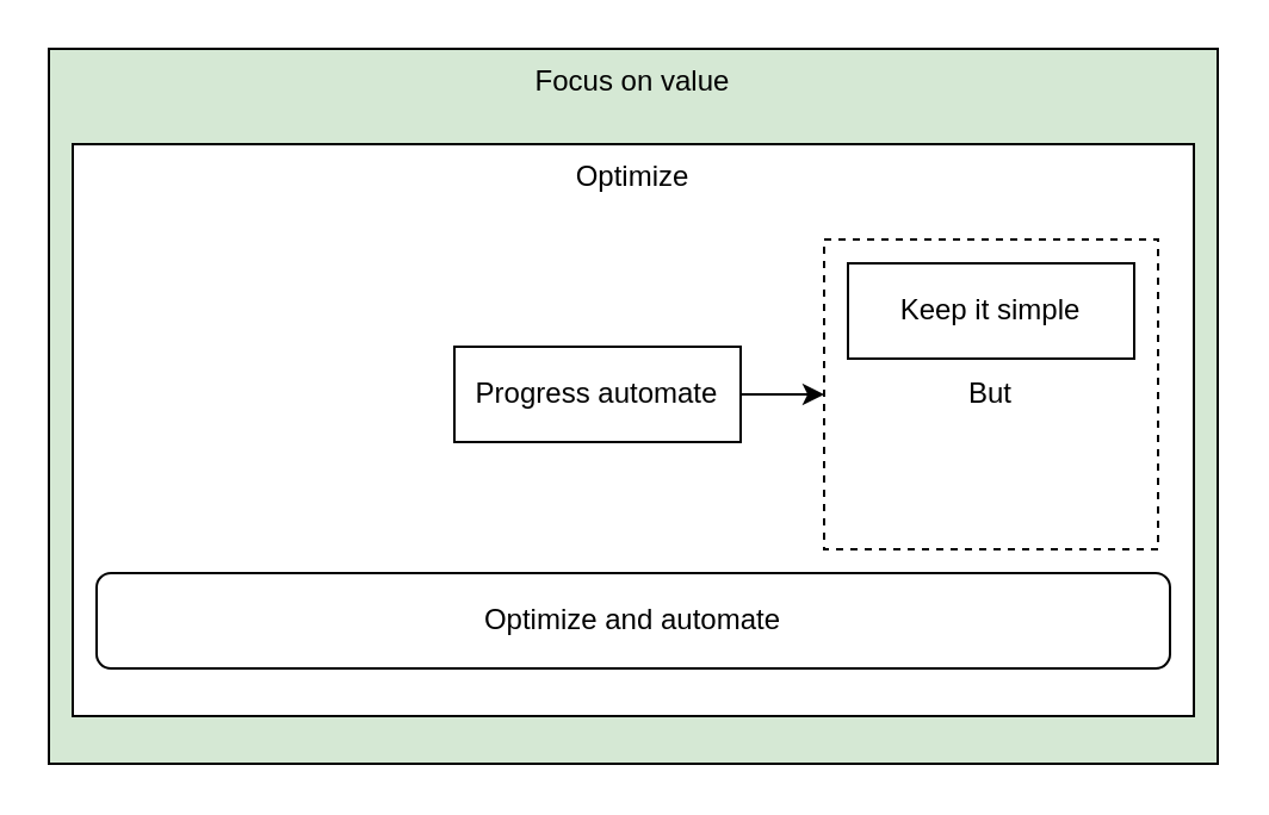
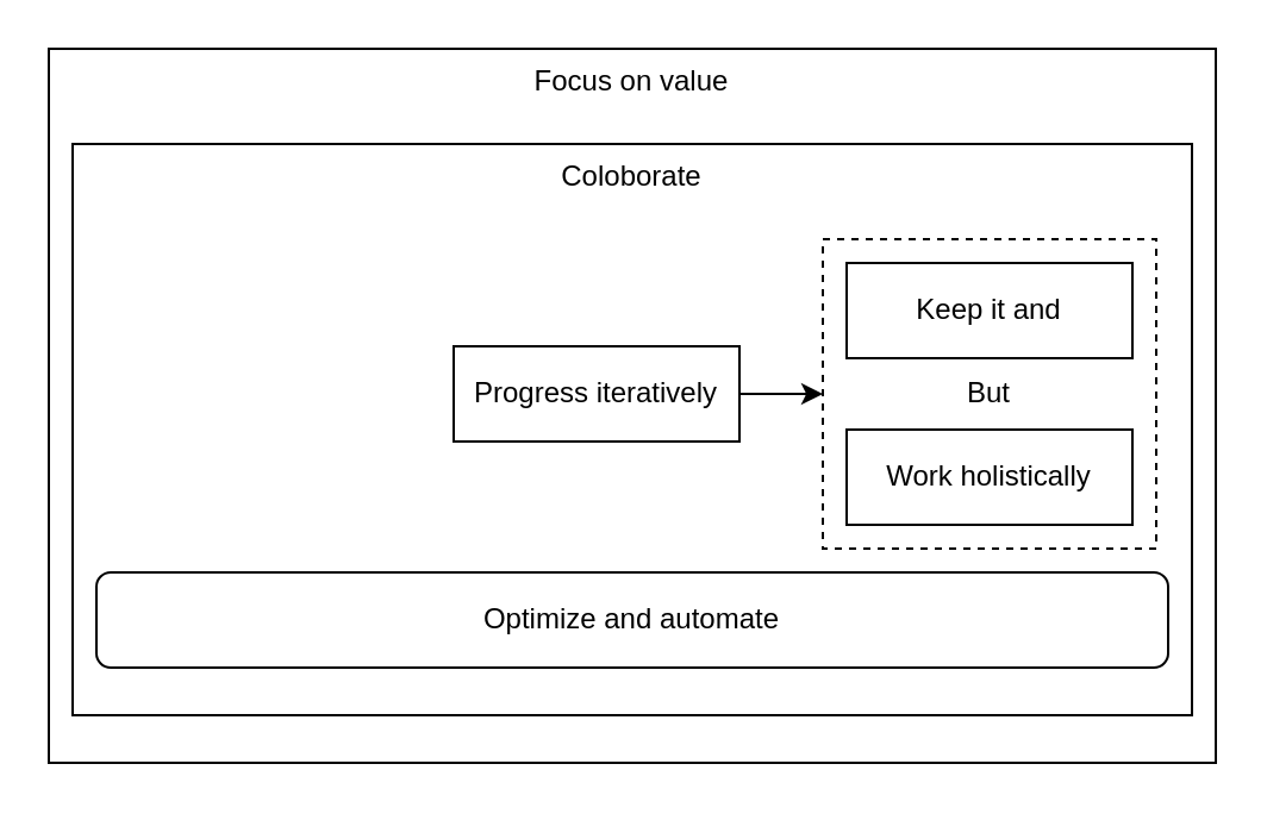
- <mxCell id="2" value="Focus on value" style="rounded=0;whiteSpace=wrap;html=1;horizontal=1;verticalAlign=top;fillColor=#d5e8d4;" vertex="1" parent="1"><mxGeometry x="20" y="20" width="490" height="300" as="geometry" /></mxCell>
+ <mxCell id="2" value="Focus on value" style="rounded=0;whiteSpace=wrap;html=1;horizontal=1;verticalAlign=top;" vertex="1" parent="1"><mxGeometry x="20" y="20" width="490" height="300" as="geometry" /></mxCell>
- <mxCell id="3" value="Optimize" style="rounded=0;whiteSpace=wrap;html=1;verticalAlign=top;" vertex="1" parent="1"><mxGeometry x="30" y="60" width="470" height="240" as="geometry" /></mxCell>
+ <mxCell id="3" value="Coloborate" style="rounded=0;whiteSpace=wrap;html=1;verticalAlign=top;" vertex="1" parent="1"><mxGeometry x="30" y="60" width="470" height="240" as="geometry" /></mxCell>
- <mxCell id="10" value="Keep it simple" style="rounded=0;whiteSpace=wrap;html=1;" vertex="1" parent="7"><mxGeometry x="10" y="10" width="120" height="40" as="geometry" /></mxCell>
+ <mxCell id="10" value="Keep it and" style="rounded=0;whiteSpace=wrap;html=1;" vertex="1" parent="7"><mxGeometry x="10" y="10" width="120" height="40" as="geometry" /></mxCell>
- <mxCell id="5" value="Progress automate" style="rounded=0;whiteSpace=wrap;html=1;" vertex="1" parent="1"><mxGeometry x="190" y="145" width="120" height="40" as="geometry" /></mxCell>
+ <mxCell id="5" value="Progress iteratively" style="rounded=0;whiteSpace=wrap;html=1;" vertex="1" parent="1"><mxGeometry x="190" y="145" width="120" height="40" as="geometry" /></mxCell>
+ <mxCell id="9" value="Work holistically" style="rounded=0;whiteSpace=wrap;html=1;" vertex="1" parent="7"><mxGeometry x="10" y="80" width="120" height="40" as="geometry" /></mxCell>
